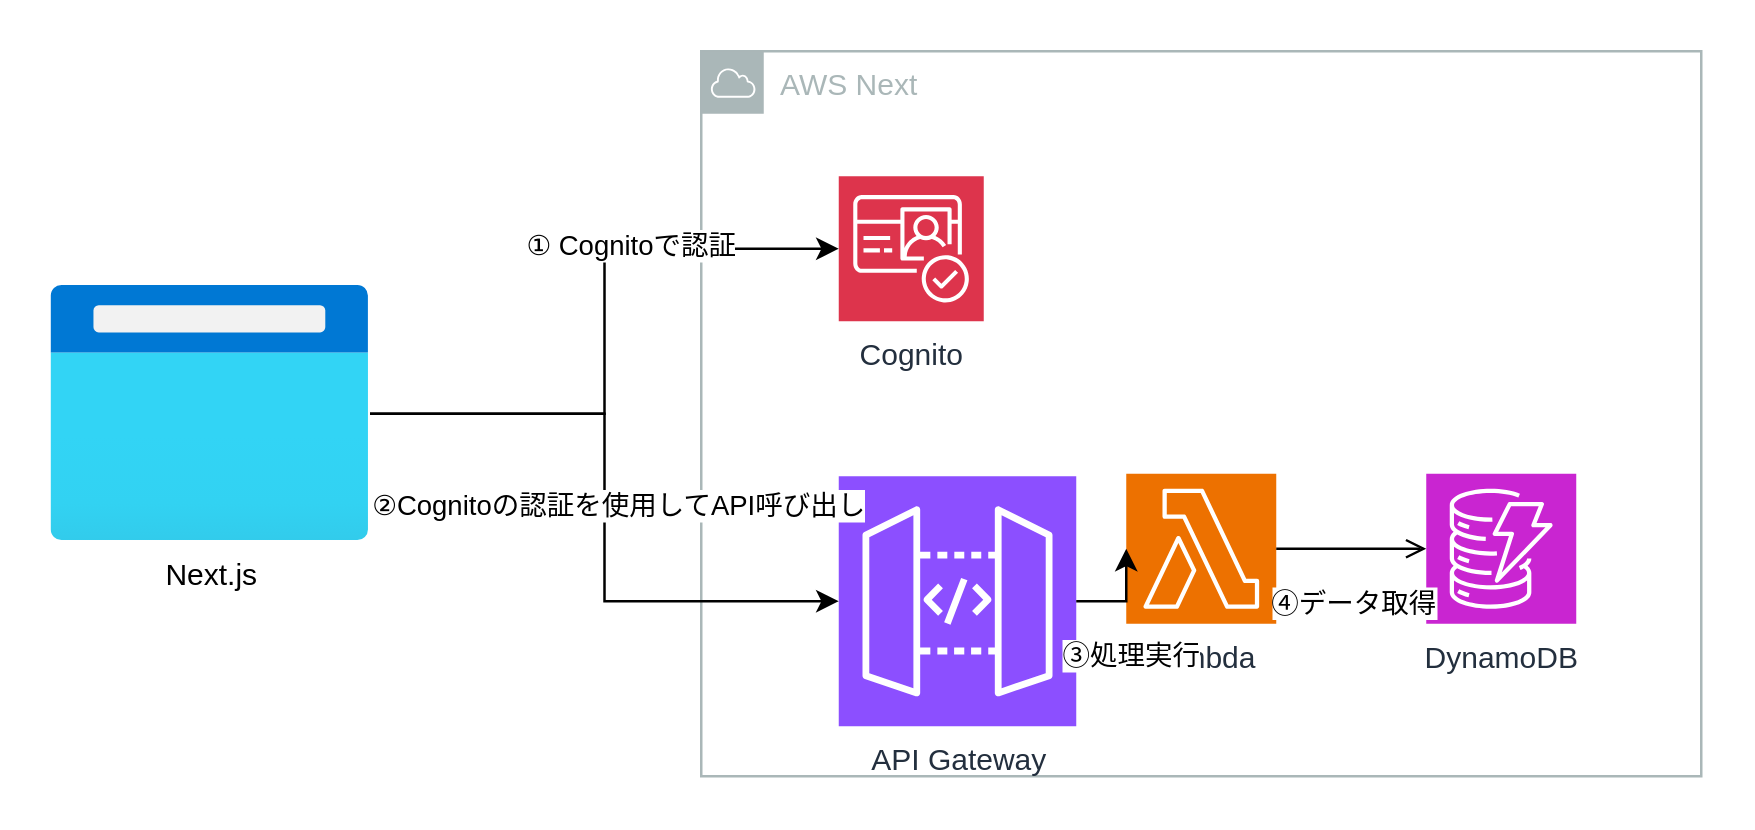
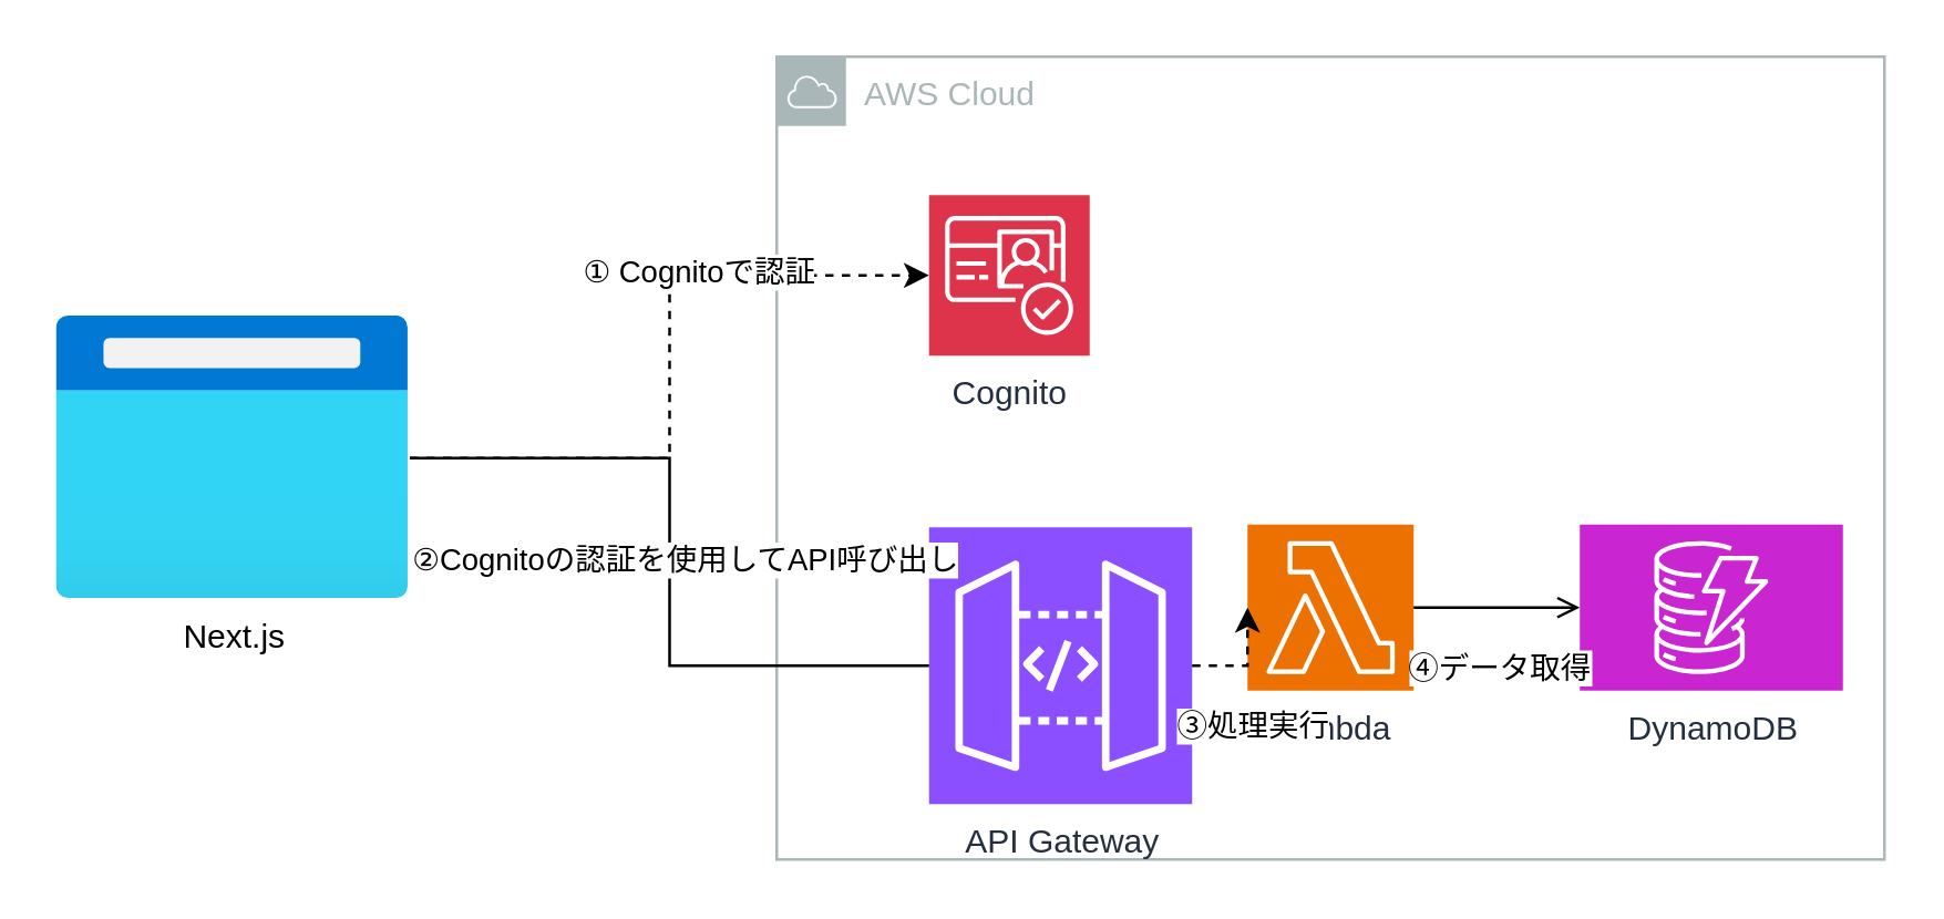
- <mxCell id="2" value="AWS Next" style="sketch=0;outlineConnect=0;gradientColor=none;html=1;whiteSpace=wrap;fontSize=12;fontStyle=0;shape=mxgraph.aws4.group;grIcon=mxgraph.aws4.group_aws_cloud;strokeColor=#AAB7B8;fillColor=none;verticalAlign=top;align=left;spacingLeft=30;fontColor=#AAB7B8;dashed=0;" vertex="1" parent="1"><mxGeometry x="280" y="20" width="400" height="290" as="geometry" /></mxCell>
+ <mxCell id="2" value="AWS Cloud" style="sketch=0;outlineConnect=0;gradientColor=none;html=1;whiteSpace=wrap;fontSize=12;fontStyle=0;shape=mxgraph.aws4.group;grIcon=mxgraph.aws4.group_aws_cloud;strokeColor=#AAB7B8;fillColor=none;verticalAlign=top;align=left;spacingLeft=30;fontColor=#AAB7B8;dashed=0;" vertex="1" parent="1"><mxGeometry x="280" y="20" width="400" height="290" as="geometry" /></mxCell>
- <mxCell id="6" style="edgeStyle=orthogonalEdgeStyle;rounded=0;orthogonalLoop=1;jettySize=auto;html=1;entryX=0;entryY=0.5;entryDx=0;entryDy=0;entryPerimeter=0;" edge="1" parent="1" source="3" target="4"><mxGeometry relative="1" as="geometry" /></mxCell>
+ <mxCell id="6" style="edgeStyle=orthogonalEdgeStyle;rounded=0;orthogonalLoop=1;jettySize=auto;html=1;entryX=0;entryY=0.5;entryDx=0;entryDy=0;entryPerimeter=0;dashed=1;" edge="1" parent="1" source="3" target="4"><mxGeometry relative="1" as="geometry" /></mxCell>
- <mxCell id="9" value="DynamoDB" style="sketch=0;points=[[0,0,0],[0.25,0,0],[0.5,0,0],[0.75,0,0],[1,0,0],[0,1,0],[0.25,1,0],[0.5,1,0],[0.75,1,0],[1,1,0],[0,0.25,0],[0,0.5,0],[0,0.75,0],[1,0.25,0],[1,0.5,0],[1,0.75,0]];outlineConnect=0;fontColor=#232F3E;fillColor=#C925D1;strokeColor=#ffffff;dashed=0;verticalLabelPosition=bottom;verticalAlign=top;align=center;html=1;fontSize=12;fontStyle=0;aspect=fixed;shape=mxgraph.aws4.resourceIcon;resIcon=mxgraph.aws4.dynamodb;" vertex="1" parent="1"><mxGeometry x="570" y="189" width="60" height="60" as="geometry" /></mxCell>
+ <mxCell id="9" value="DynamoDB" style="sketch=0;points=[[0,0,0],[0.25,0,0],[0.5,0,0],[0.75,0,0],[1,0,0],[0,1,0],[0.25,1,0],[0.5,1,0],[0.75,1,0],[1,1,0],[0,0.25,0],[0,0.5,0],[0,0.75,0],[1,0.25,0],[1,0.5,0],[1,0.75,0]];outlineConnect=0;fontColor=#232F3E;fillColor=#C925D1;strokeColor=#ffffff;dashed=0;verticalLabelPosition=bottom;verticalAlign=top;align=center;html=1;fontSize=12;fontStyle=0;aspect=fixed;shape=mxgraph.aws4.resourceIcon;resIcon=mxgraph.aws4.dynamodb;" vertex="1" parent="1"><mxGeometry x="570" y="189" width="95" height="60" as="geometry" /></mxCell>
- <mxCell id="10" style="edgeStyle=orthogonalEdgeStyle;rounded=0;orthogonalLoop=1;jettySize=auto;html=1;entryX=0;entryY=0.5;entryDx=0;entryDy=0;entryPerimeter=0;" edge="1" parent="1" source="3" target="5"><mxGeometry relative="1" as="geometry" /></mxCell>
+ <mxCell id="10" style="edgeStyle=orthogonalEdgeStyle;rounded=0;orthogonalLoop=1;jettySize=auto;html=1;entryX=0;entryY=0.5;entryDx=0;entryDy=0;entryPerimeter=0;endArrow=none;" edge="1" parent="1" source="3" target="5"><mxGeometry relative="1" as="geometry" /></mxCell>
- <mxCell id="12" style="edgeStyle=orthogonalEdgeStyle;rounded=0;orthogonalLoop=1;jettySize=auto;html=1;exitX=1;exitY=0.5;exitDx=0;exitDy=0;exitPerimeter=0;entryX=0;entryY=0.5;entryDx=0;entryDy=0;entryPerimeter=0;" edge="1" parent="1" source="5" target="8"><mxGeometry relative="1" as="geometry" /></mxCell>
+ <mxCell id="12" style="edgeStyle=orthogonalEdgeStyle;rounded=0;orthogonalLoop=1;jettySize=auto;html=1;exitX=1;exitY=0.5;exitDx=0;exitDy=0;exitPerimeter=0;entryX=0;entryY=0.5;entryDx=0;entryDy=0;entryPerimeter=0;dashed=1;" edge="1" parent="1" source="5" target="8"><mxGeometry relative="1" as="geometry" /></mxCell>
